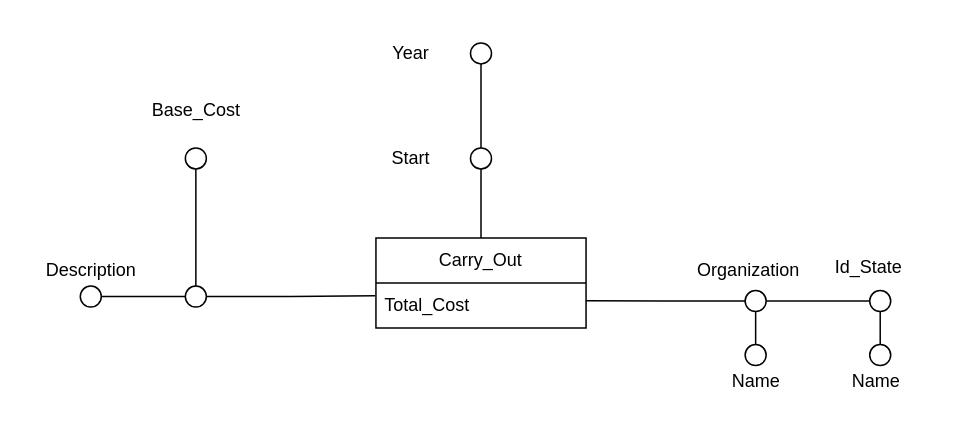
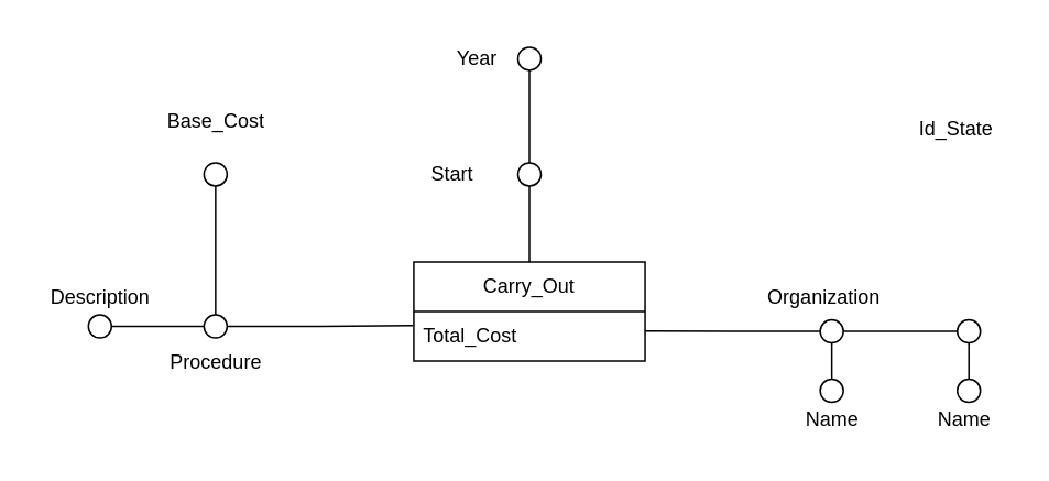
- <mxCell id="30" value="Year" style="text;html=1;align=center;verticalAlign=middle;resizable=0;points=[];autosize=1;strokeColor=none;fillColor=none;" parent="1" vertex="1"><mxGeometry x="248" y="20" width="50" height="30" as="geometry" /></mxCell>
+ <mxCell id="30" value="Year" style="text;html=1;align=center;verticalAlign=middle;resizable=0;points=[];autosize=1;strokeColor=none;fillColor=none;" parent="1" vertex="1"><mxGeometry x="263" y="20" width="50" height="30" as="geometry" /></mxCell>
- <mxCell id="17" value="Id_State" style="text;html=1;align=center;verticalAlign=middle;resizable=0;points=[];autosize=1;strokeColor=none;fillColor=none;" parent="1" vertex="1"><mxGeometry x="543" y="163" width="70" height="30" as="geometry" /></mxCell>
+ <mxCell id="17" value="Id_State" style="text;html=1;align=center;verticalAlign=middle;resizable=0;points=[];autosize=1;strokeColor=none;fillColor=none;" parent="1" vertex="1"><mxGeometry x="543" y="63" width="70" height="30" as="geometry" /></mxCell>
+ <mxCell id="3" value="Procedure" style="text;html=1;align=center;verticalAlign=middle;resizable=0;points=[];autosize=1;strokeColor=none;fillColor=none;" parent="1" vertex="1"><mxGeometry x="90" y="204" width="80" height="30" as="geometry" /></mxCell>
